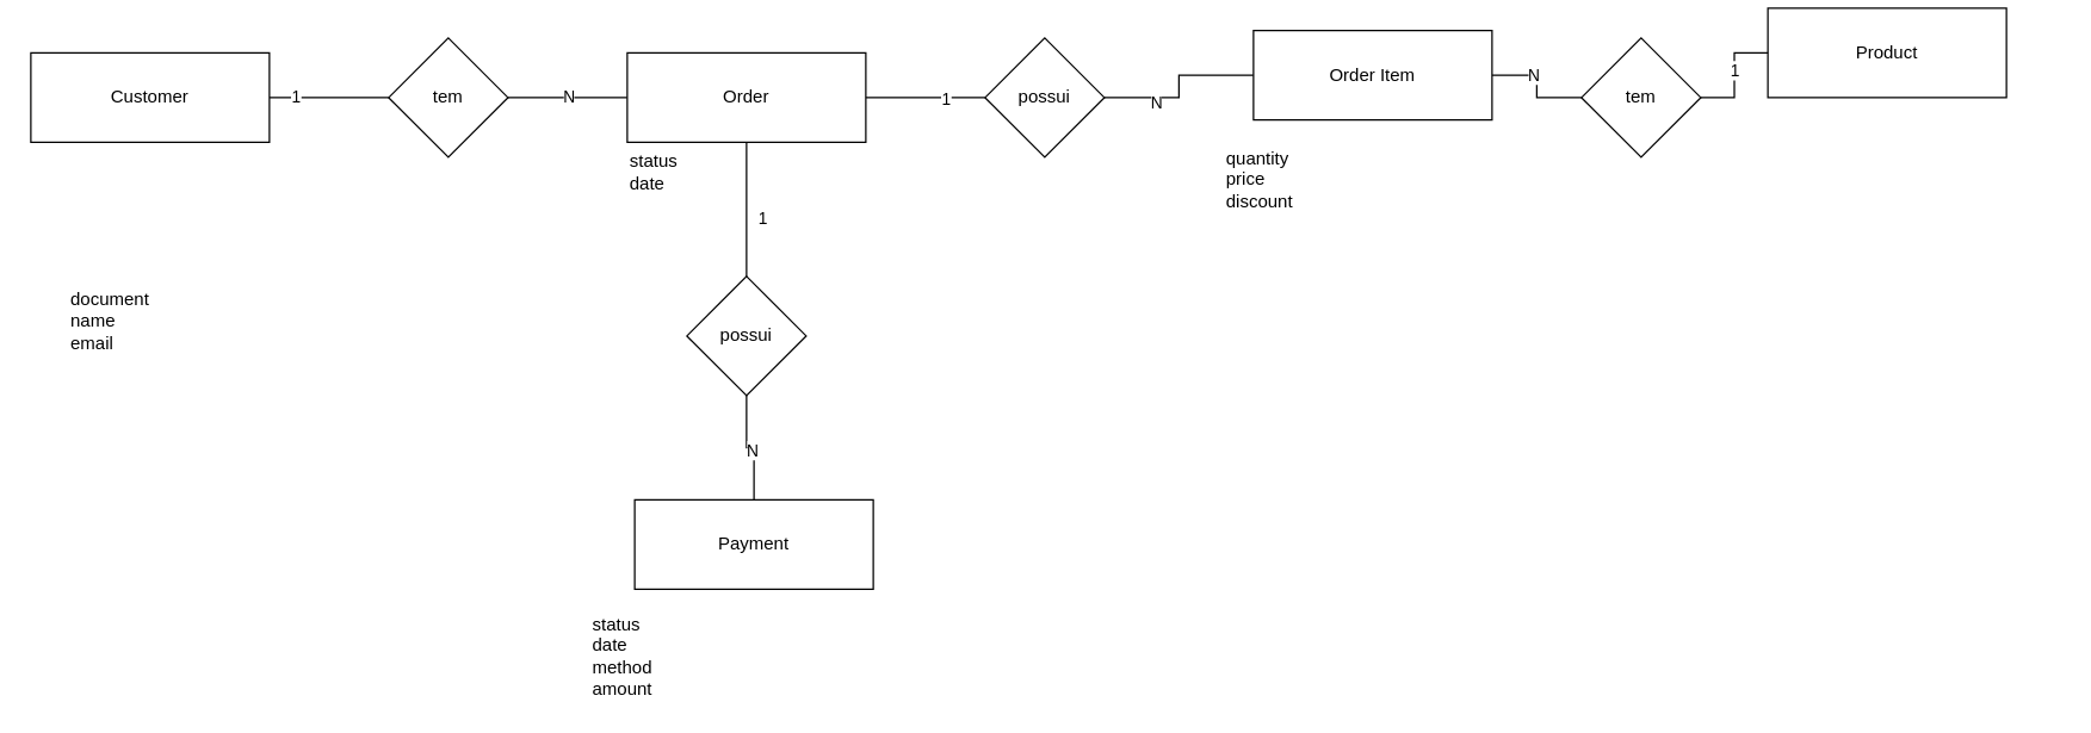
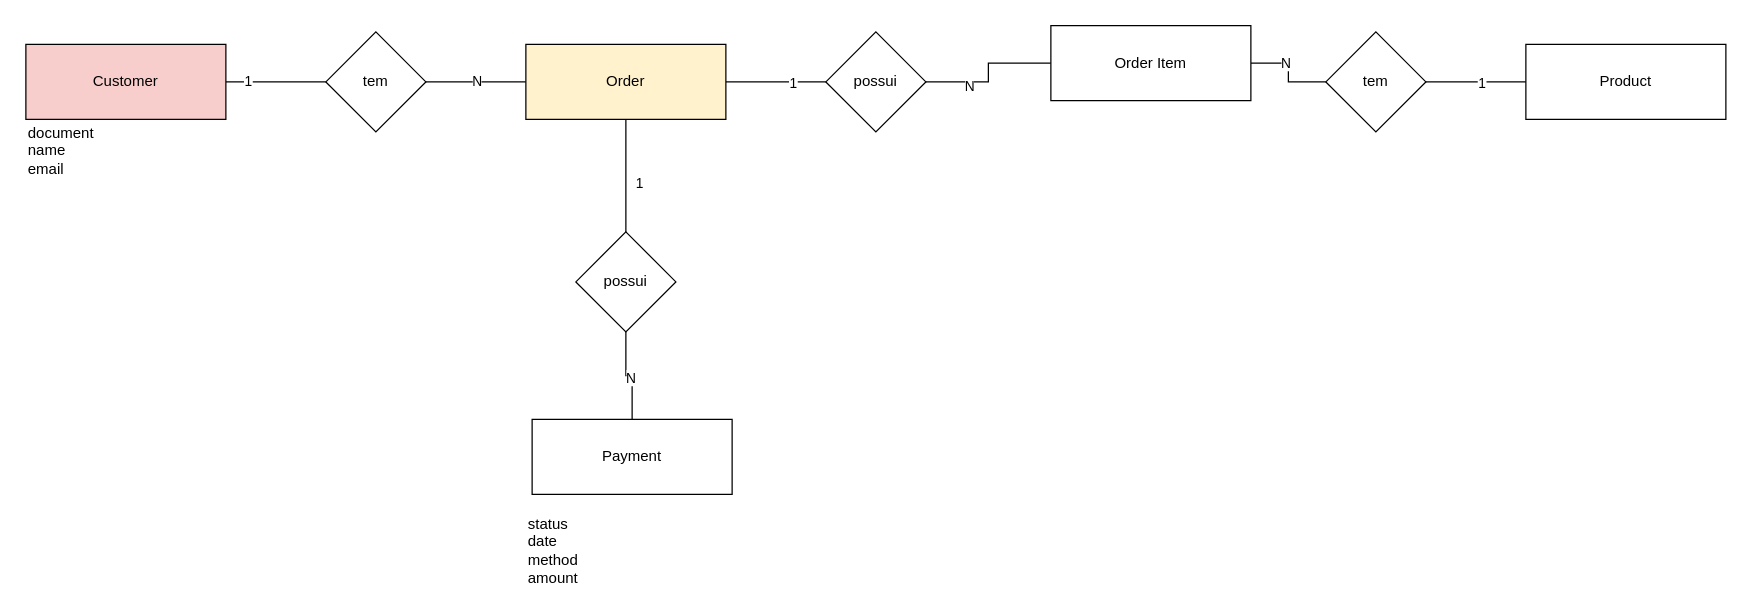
- <mxCell id="13" value="Product" style="rounded=0;whiteSpace=wrap;html=1;" vertex="1" parent="1"><mxGeometry x="1185" y="5" width="160" height="60" as="geometry" /></mxCell>
+ <mxCell id="13" value="Product" style="rounded=0;whiteSpace=wrap;html=1;" vertex="1" parent="1"><mxGeometry x="1220" y="35" width="160" height="60" as="geometry" /></mxCell>
- <mxCell id="4" value="Customer" style="rounded=0;whiteSpace=wrap;html=1;" vertex="1" parent="1"><mxGeometry x="20" y="35" width="160" height="60" as="geometry" /></mxCell>
+ <mxCell id="4" value="Customer" style="rounded=0;whiteSpace=wrap;html=1;fillColor=#f8cecc;" vertex="1" parent="1"><mxGeometry x="20" y="35" width="160" height="60" as="geometry" /></mxCell>
- <mxCell id="12" value="Order" style="rounded=0;whiteSpace=wrap;html=1;" vertex="1" parent="1"><mxGeometry x="420" y="35" width="160" height="60" as="geometry" /></mxCell>
+ <mxCell id="12" value="Order" style="rounded=0;whiteSpace=wrap;html=1;fillColor=#fff2cc;" vertex="1" parent="1"><mxGeometry x="420" y="35" width="160" height="60" as="geometry" /></mxCell>
- <mxCell id="24" value="status&lt;br&gt;date" style="text;html=1;strokeColor=none;fillColor=none;align=left;verticalAlign=middle;whiteSpace=wrap;rounded=0;" vertex="1" parent="1"><mxGeometry x="420" y="95" width="70" height="40" as="geometry" /></mxCell>
- <mxCell id="30" value="quantity&lt;br&gt;price&lt;br&gt;discount" style="text;html=1;strokeColor=none;fillColor=none;align=left;verticalAlign=middle;whiteSpace=wrap;rounded=0;" vertex="1" parent="1"><mxGeometry x="820" y="95" width="60" height="50" as="geometry" /></mxCell>
- <mxCell id="23" value="document&lt;br&gt;name&lt;br&gt;email" style="text;html=1;strokeColor=none;fillColor=none;align=left;verticalAlign=middle;whiteSpace=wrap;rounded=0;" vertex="1" parent="1"><mxGeometry x="45" y="190" width="160" height="50" as="geometry" /></mxCell>
+ <mxCell id="23" value="document&lt;br&gt;name&lt;br&gt;email" style="text;html=1;strokeColor=none;fillColor=none;align=left;verticalAlign=middle;whiteSpace=wrap;rounded=0;" vertex="1" parent="1"><mxGeometry x="20" y="95" width="160" height="50" as="geometry" /></mxCell>
- <mxCell id="29" value="status&lt;br&gt;date&lt;br&gt;method&lt;br&gt;amount" style="text;html=1;strokeColor=none;fillColor=none;align=left;verticalAlign=middle;whiteSpace=wrap;rounded=0;" vertex="1" parent="1"><mxGeometry x="395" y="410" width="160" height="60" as="geometry" /></mxCell>
+ <mxCell id="29" value="status&lt;br&gt;date&lt;br&gt;method&lt;br&gt;amount" style="text;html=1;strokeColor=none;fillColor=none;align=left;verticalAlign=middle;whiteSpace=wrap;rounded=0;" vertex="1" parent="1"><mxGeometry x="420" y="410" width="160" height="60" as="geometry" /></mxCell>
